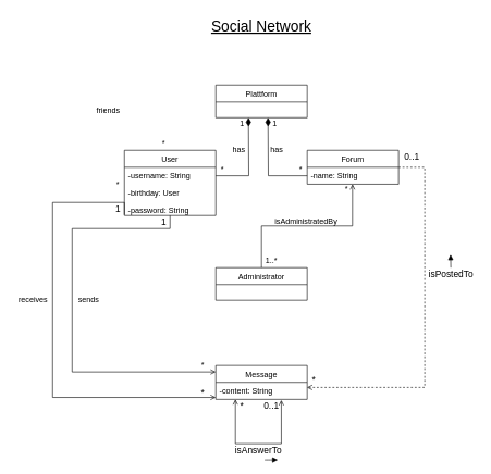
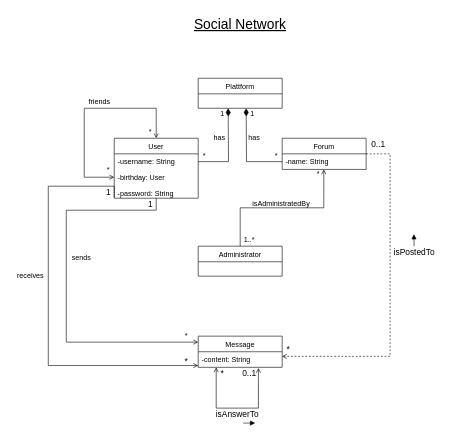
+ <mxCell id="8" style="edgeStyle=orthogonalEdgeStyle;rounded=0;orthogonalLoop=1;jettySize=auto;html=1;endArrow=open;endFill=0;startArrow=open;startFill=0;exitX=0;exitY=0.5;exitDx=0;exitDy=0;" parent="4" source="6" target="4" edge="1"><mxGeometry relative="1" as="geometry"><mxPoint x="-30" y="120.034" as="sourcePoint" /><Array as="points"><mxPoint x="-50" y="65" /><mxPoint x="-50" y="-50" /><mxPoint x="70" y="-50" /></Array></mxGeometry></mxCell>
- <mxCell id="32" value="sends" style="text;html=1;align=center;verticalAlign=middle;resizable=0;points=[];autosize=1;" vertex="1" parent="1"><mxGeometry x="110" y="450" width="50" height="20" as="geometry" /></mxCell>
+ <mxCell id="32" value="sends" style="text;html=1;align=center;verticalAlign=middle;resizable=0;points=[];autosize=1;" vertex="1" parent="1"><mxGeometry x="110" y="420" width="50" height="20" as="geometry" /></mxCell>
